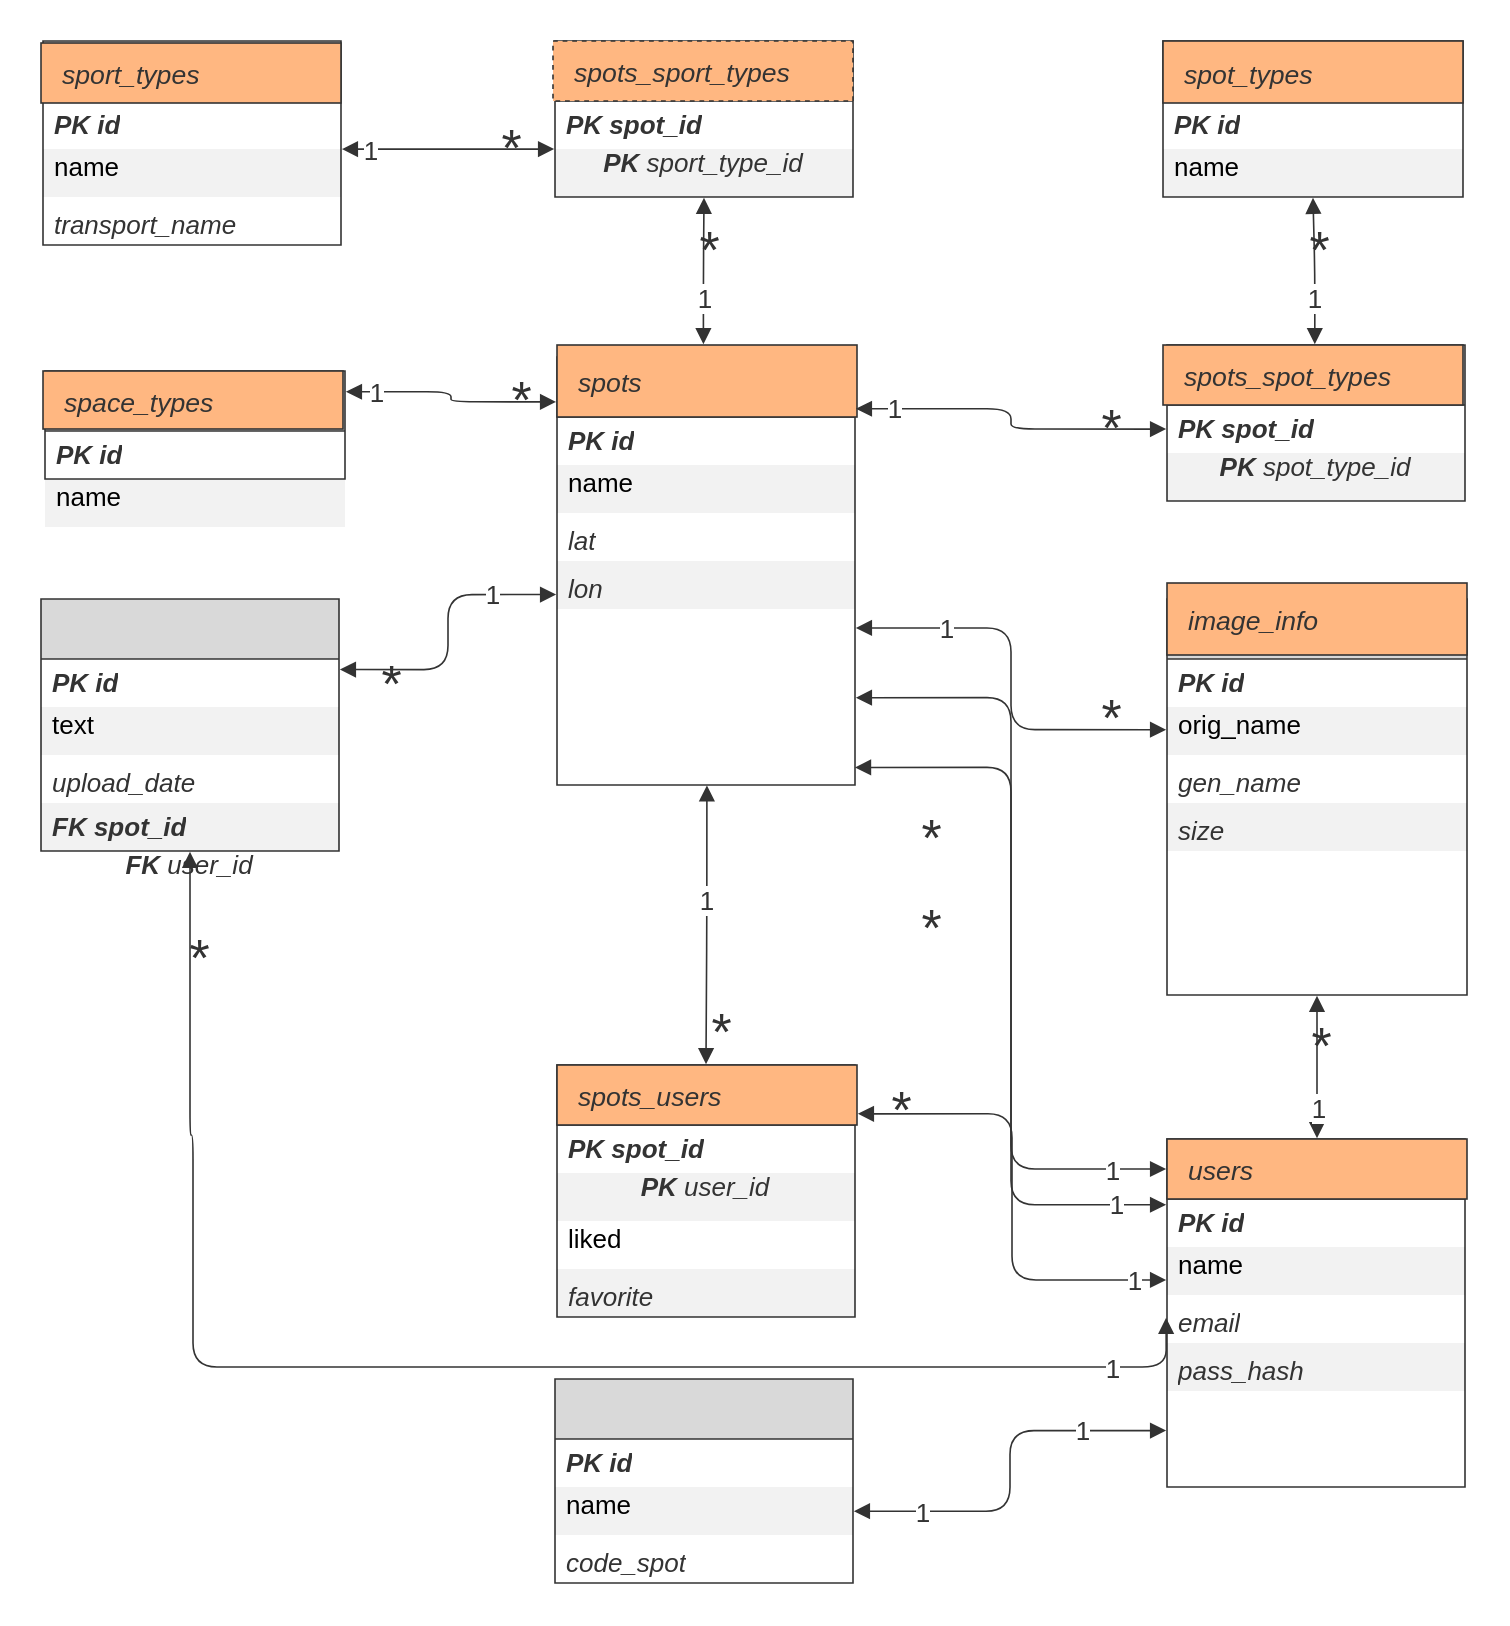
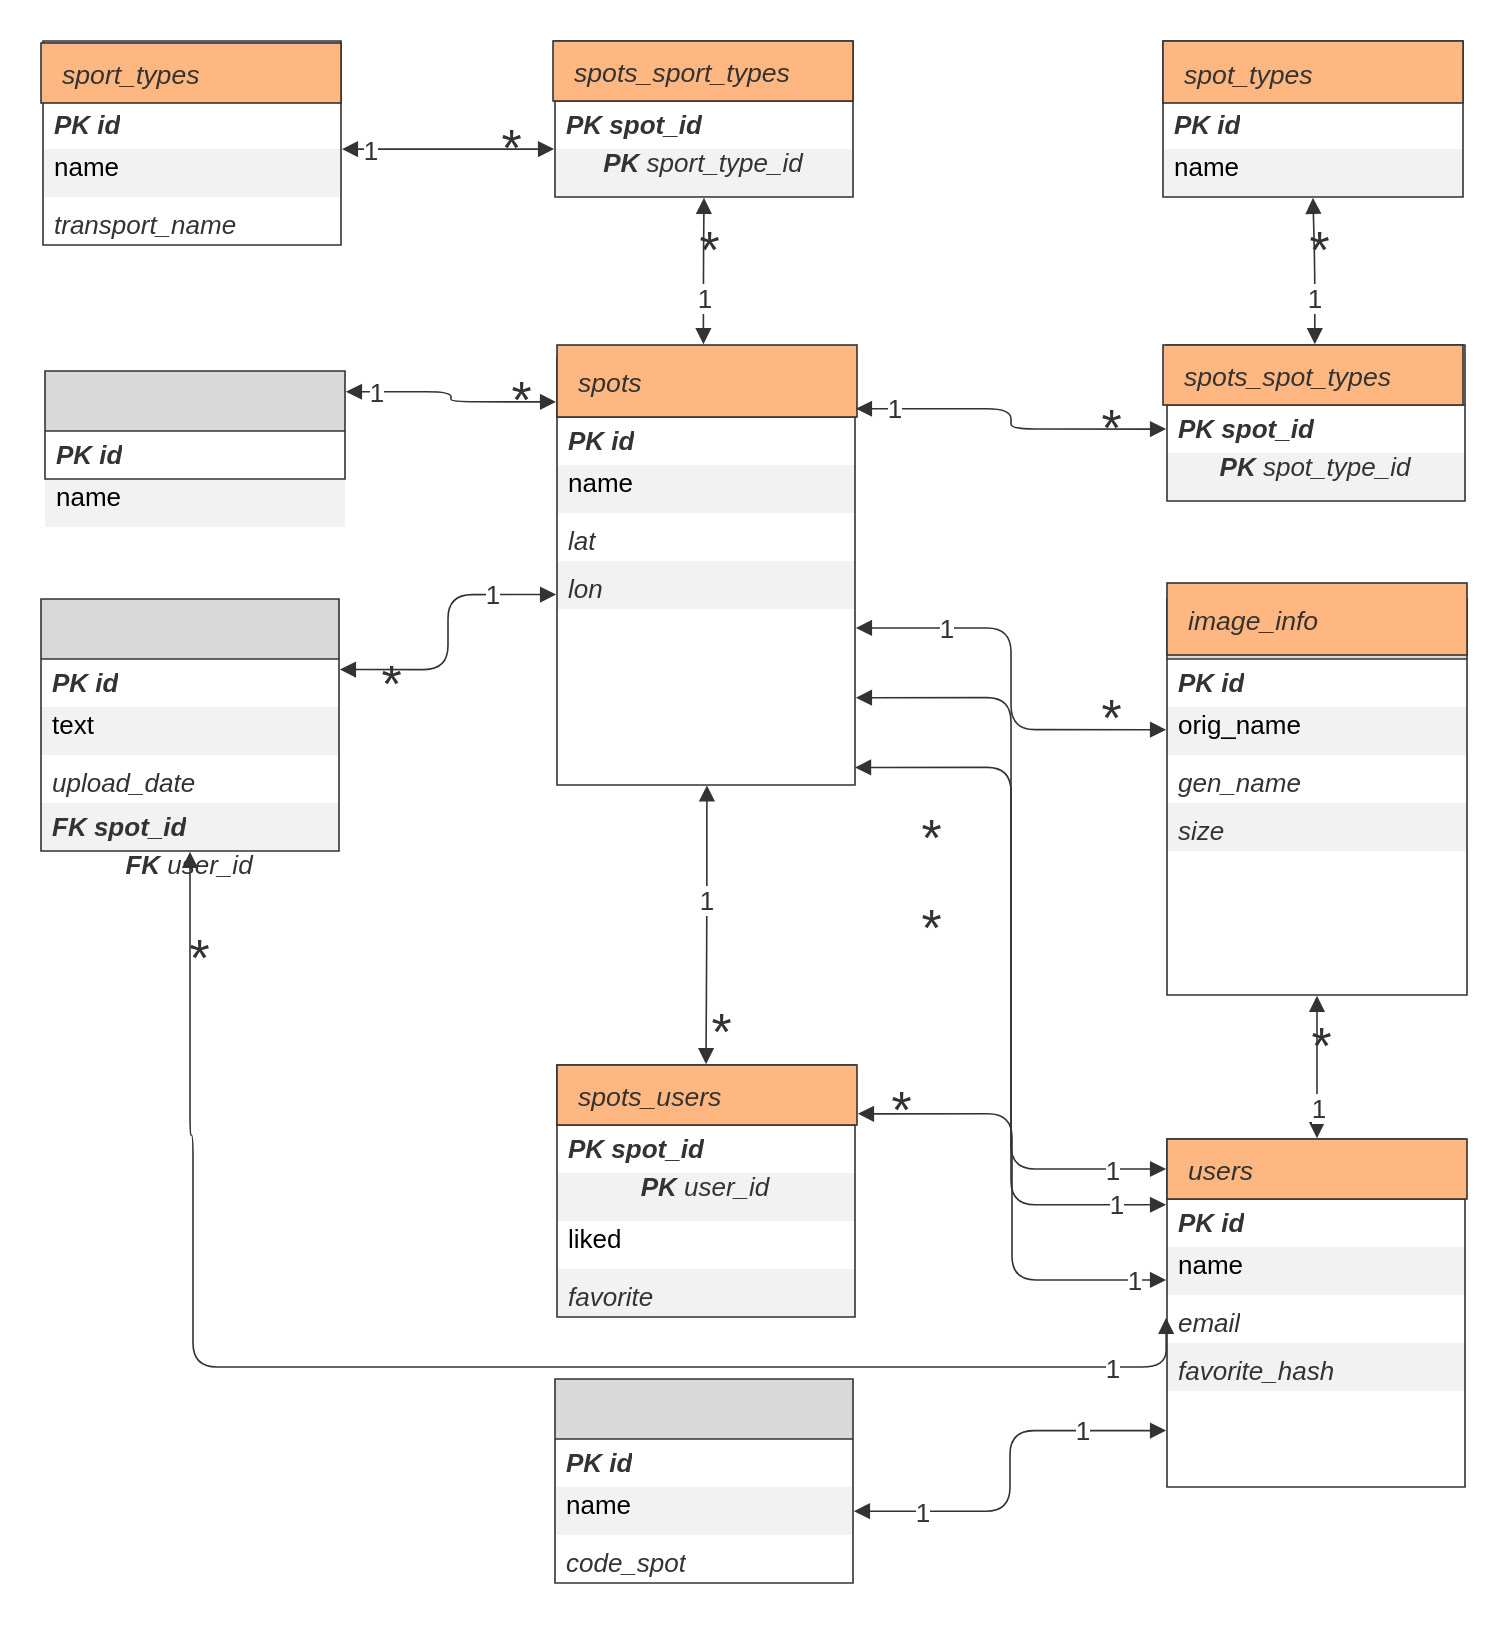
- <mxCell id="76" value="spots_sport_types" style="html=1;overflow=block;blockSpacing=1;whiteSpace=wrap;fontSize=13.3;fontColor=#333333;fontStyle=2;align=left;spacingLeft=8.4;spacingRight=8.4;spacingTop=2.4;spacing=3.6;verticalAlign=middle;strokeColor=#333333;strokeOpacity=100;fillOpacity=100;fillColor=#ffb781;strokeWidth=0.8;lucidId=D_X2zO1bVHkz;dashed=1;" vertex="1" parent="2"><mxGeometry x="256" width="150" height="30" as="geometry" /></mxCell>
+ <mxCell id="76" value="spots_sport_types" style="html=1;overflow=block;blockSpacing=1;whiteSpace=wrap;fontSize=13.3;fontColor=#333333;fontStyle=2;align=left;spacingLeft=8.4;spacingRight=8.4;spacingTop=2.4;spacing=3.6;verticalAlign=middle;strokeColor=#333333;strokeOpacity=100;fillOpacity=100;fillColor=#ffb781;strokeWidth=0.8;lucidId=D_X2zO1bVHkz;" vertex="1" parent="2"><mxGeometry x="256" width="150" height="30" as="geometry" /></mxCell>
- <mxCell id="23" value="space_types" style="html=1;overflow=block;blockSpacing=1;whiteSpace=wrap;fontSize=13.3;fontColor=#333333;fontStyle=2;align=left;spacingLeft=8.4;spacingRight=8.4;spacingTop=2.4;spacing=3.6;verticalAlign=middle;strokeColor=#333333;strokeOpacity=100;fillOpacity=100;fillColor=#ffb781;strokeWidth=0.8;lucidId=NPEvmO_.cLyE;" vertex="1" parent="2"><mxGeometry x="1" y="165" width="150" height="29" as="geometry" /></mxCell>
- <mxCell id="39" value="pass_hash" style="part=1;resizeHeight=0;strokeColor=none;align=left;verticalAlign=top;spacingLeft=4;spacingRight=4;overflow=hidden;rotatable=0;points=[[0,0.5],[1,0.5]];portConstraint=eastwest;html=1;whiteSpace=wrap;#FFFFFFwhiteSpace=wrap;fontSize=13;fontColor=#333333;fontStyle=2;fillColor=#000000;opacity=5;" vertex="1" parent="35"><mxGeometry y="102" width="149" height="24" as="geometry" /></mxCell>
+ <mxCell id="39" value="favorite_hash" style="part=1;resizeHeight=0;strokeColor=none;align=left;verticalAlign=top;spacingLeft=4;spacingRight=4;overflow=hidden;rotatable=0;points=[[0,0.5],[1,0.5]];portConstraint=eastwest;html=1;whiteSpace=wrap;#FFFFFFwhiteSpace=wrap;fontSize=13;fontColor=#333333;fontStyle=2;fillColor=#000000;opacity=5;" vertex="1" parent="35"><mxGeometry y="102" width="149" height="24" as="geometry" /></mxCell>
